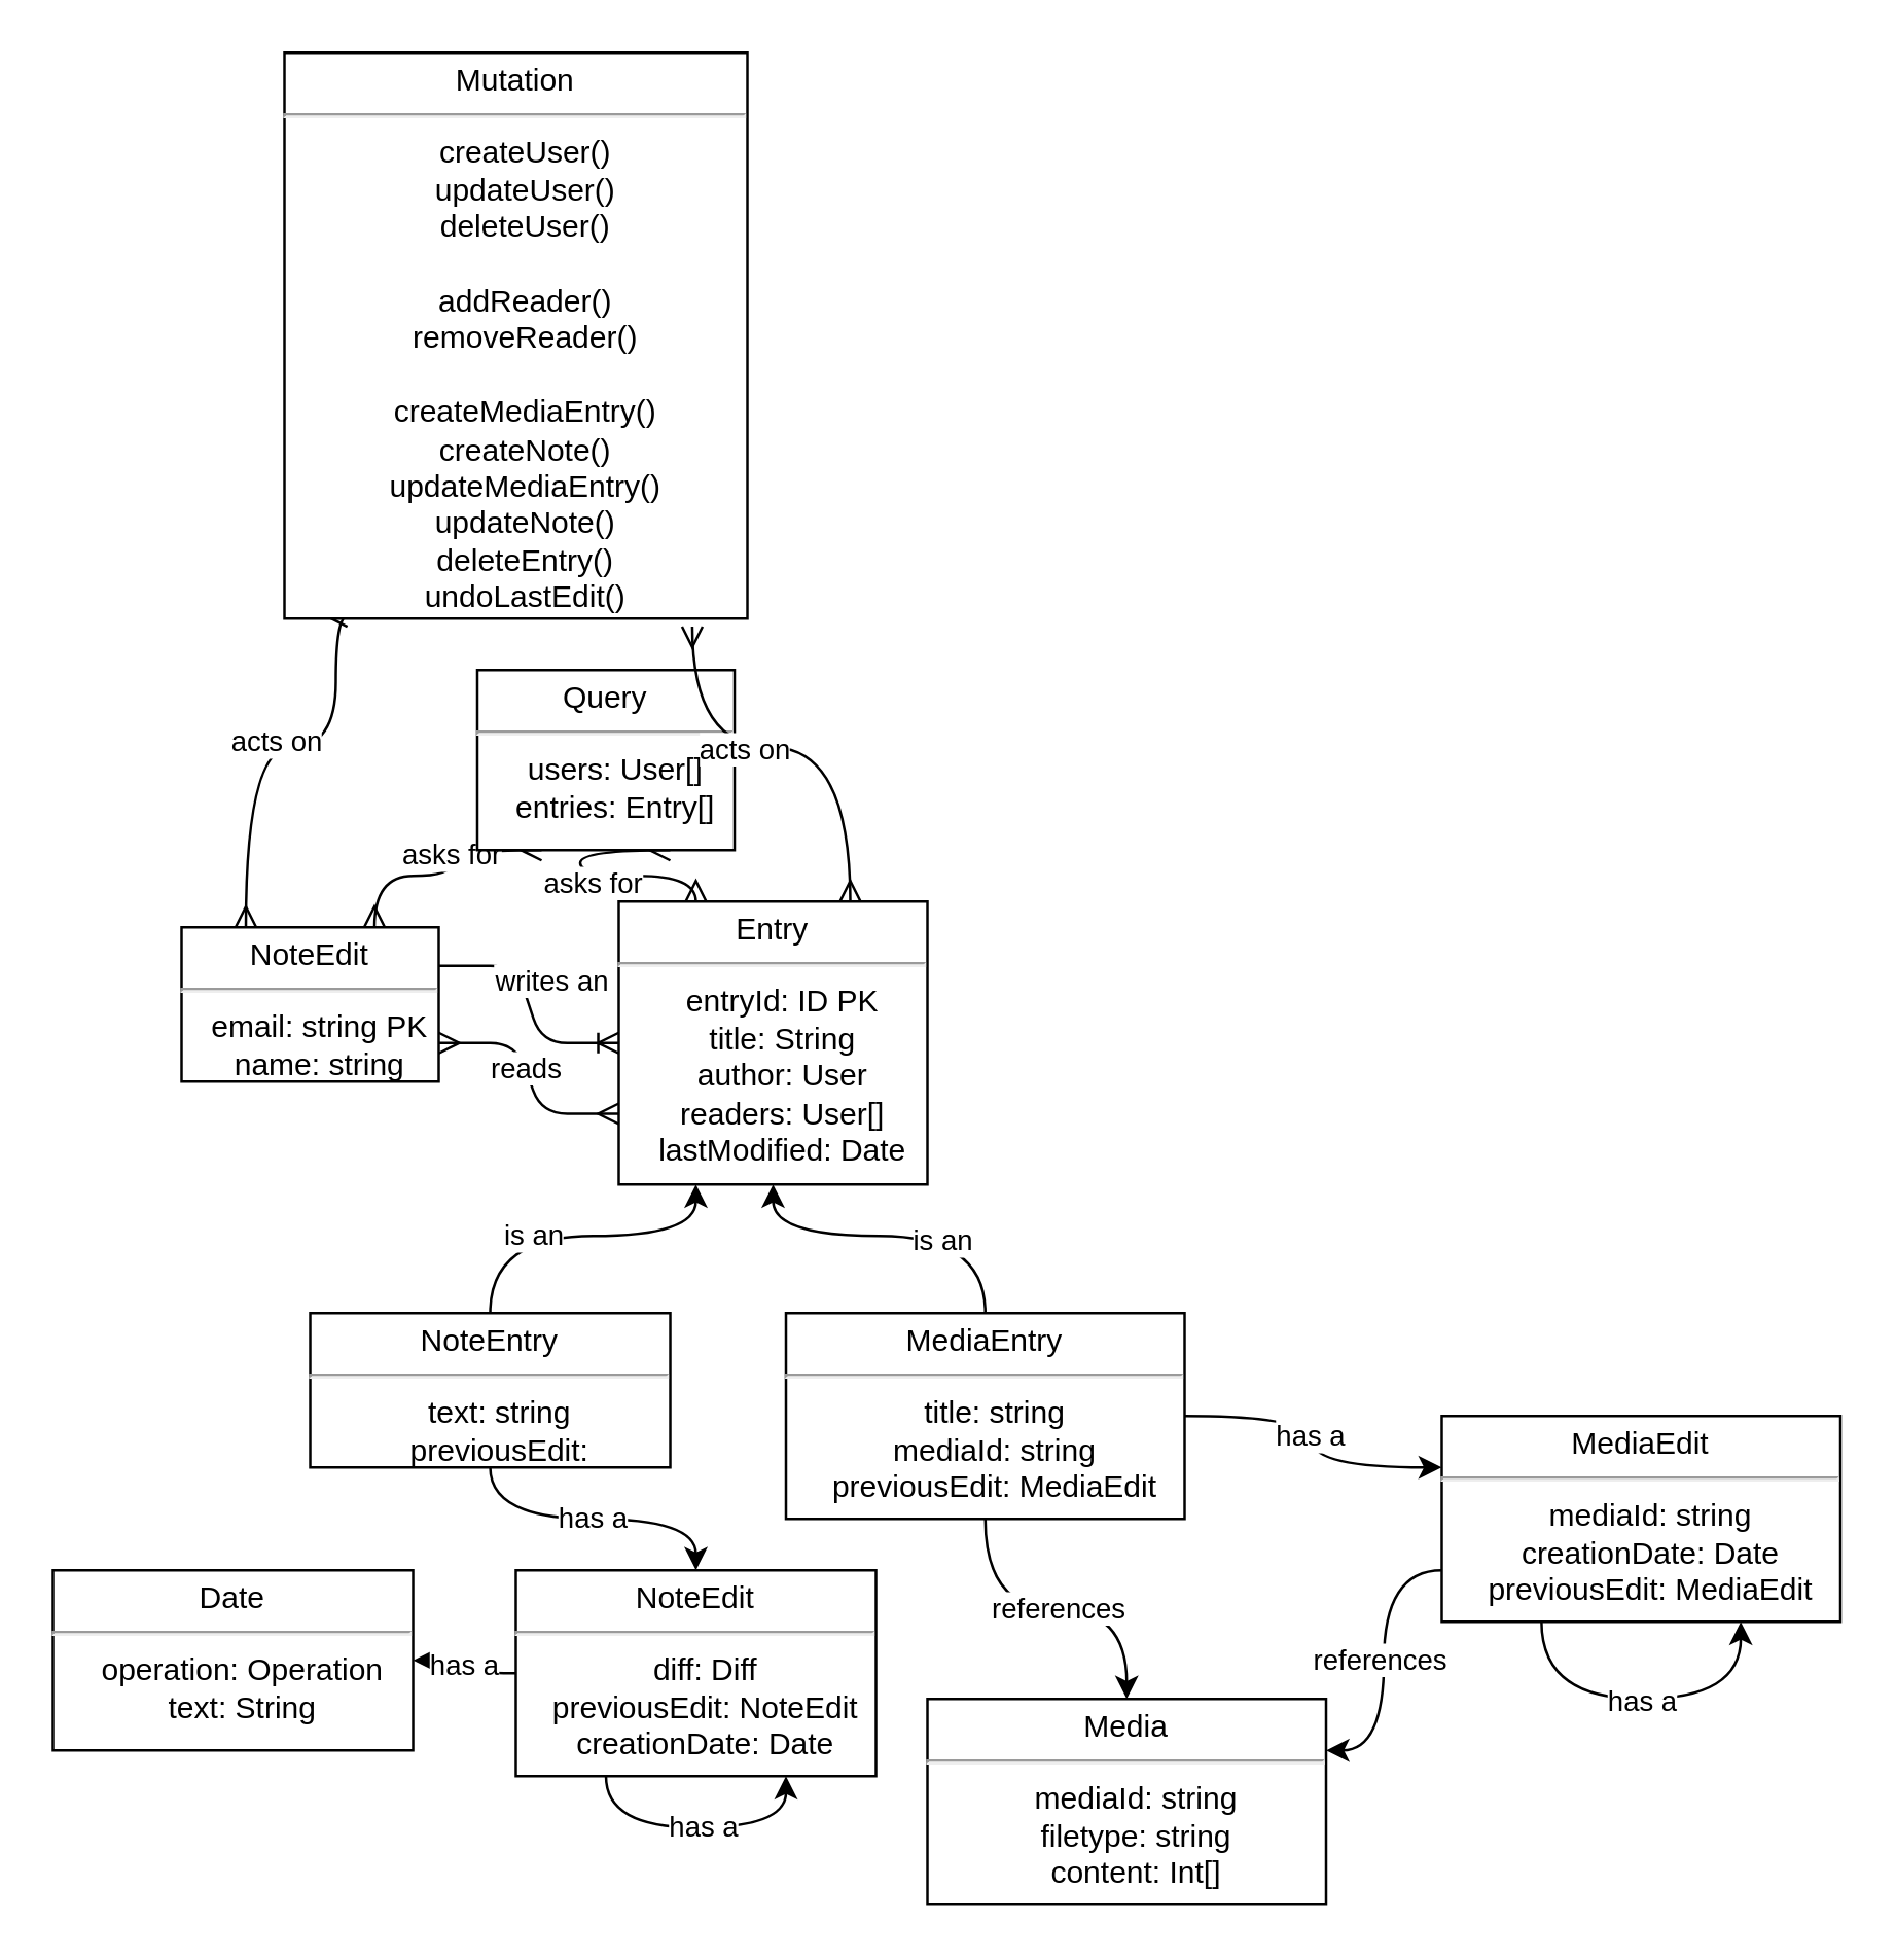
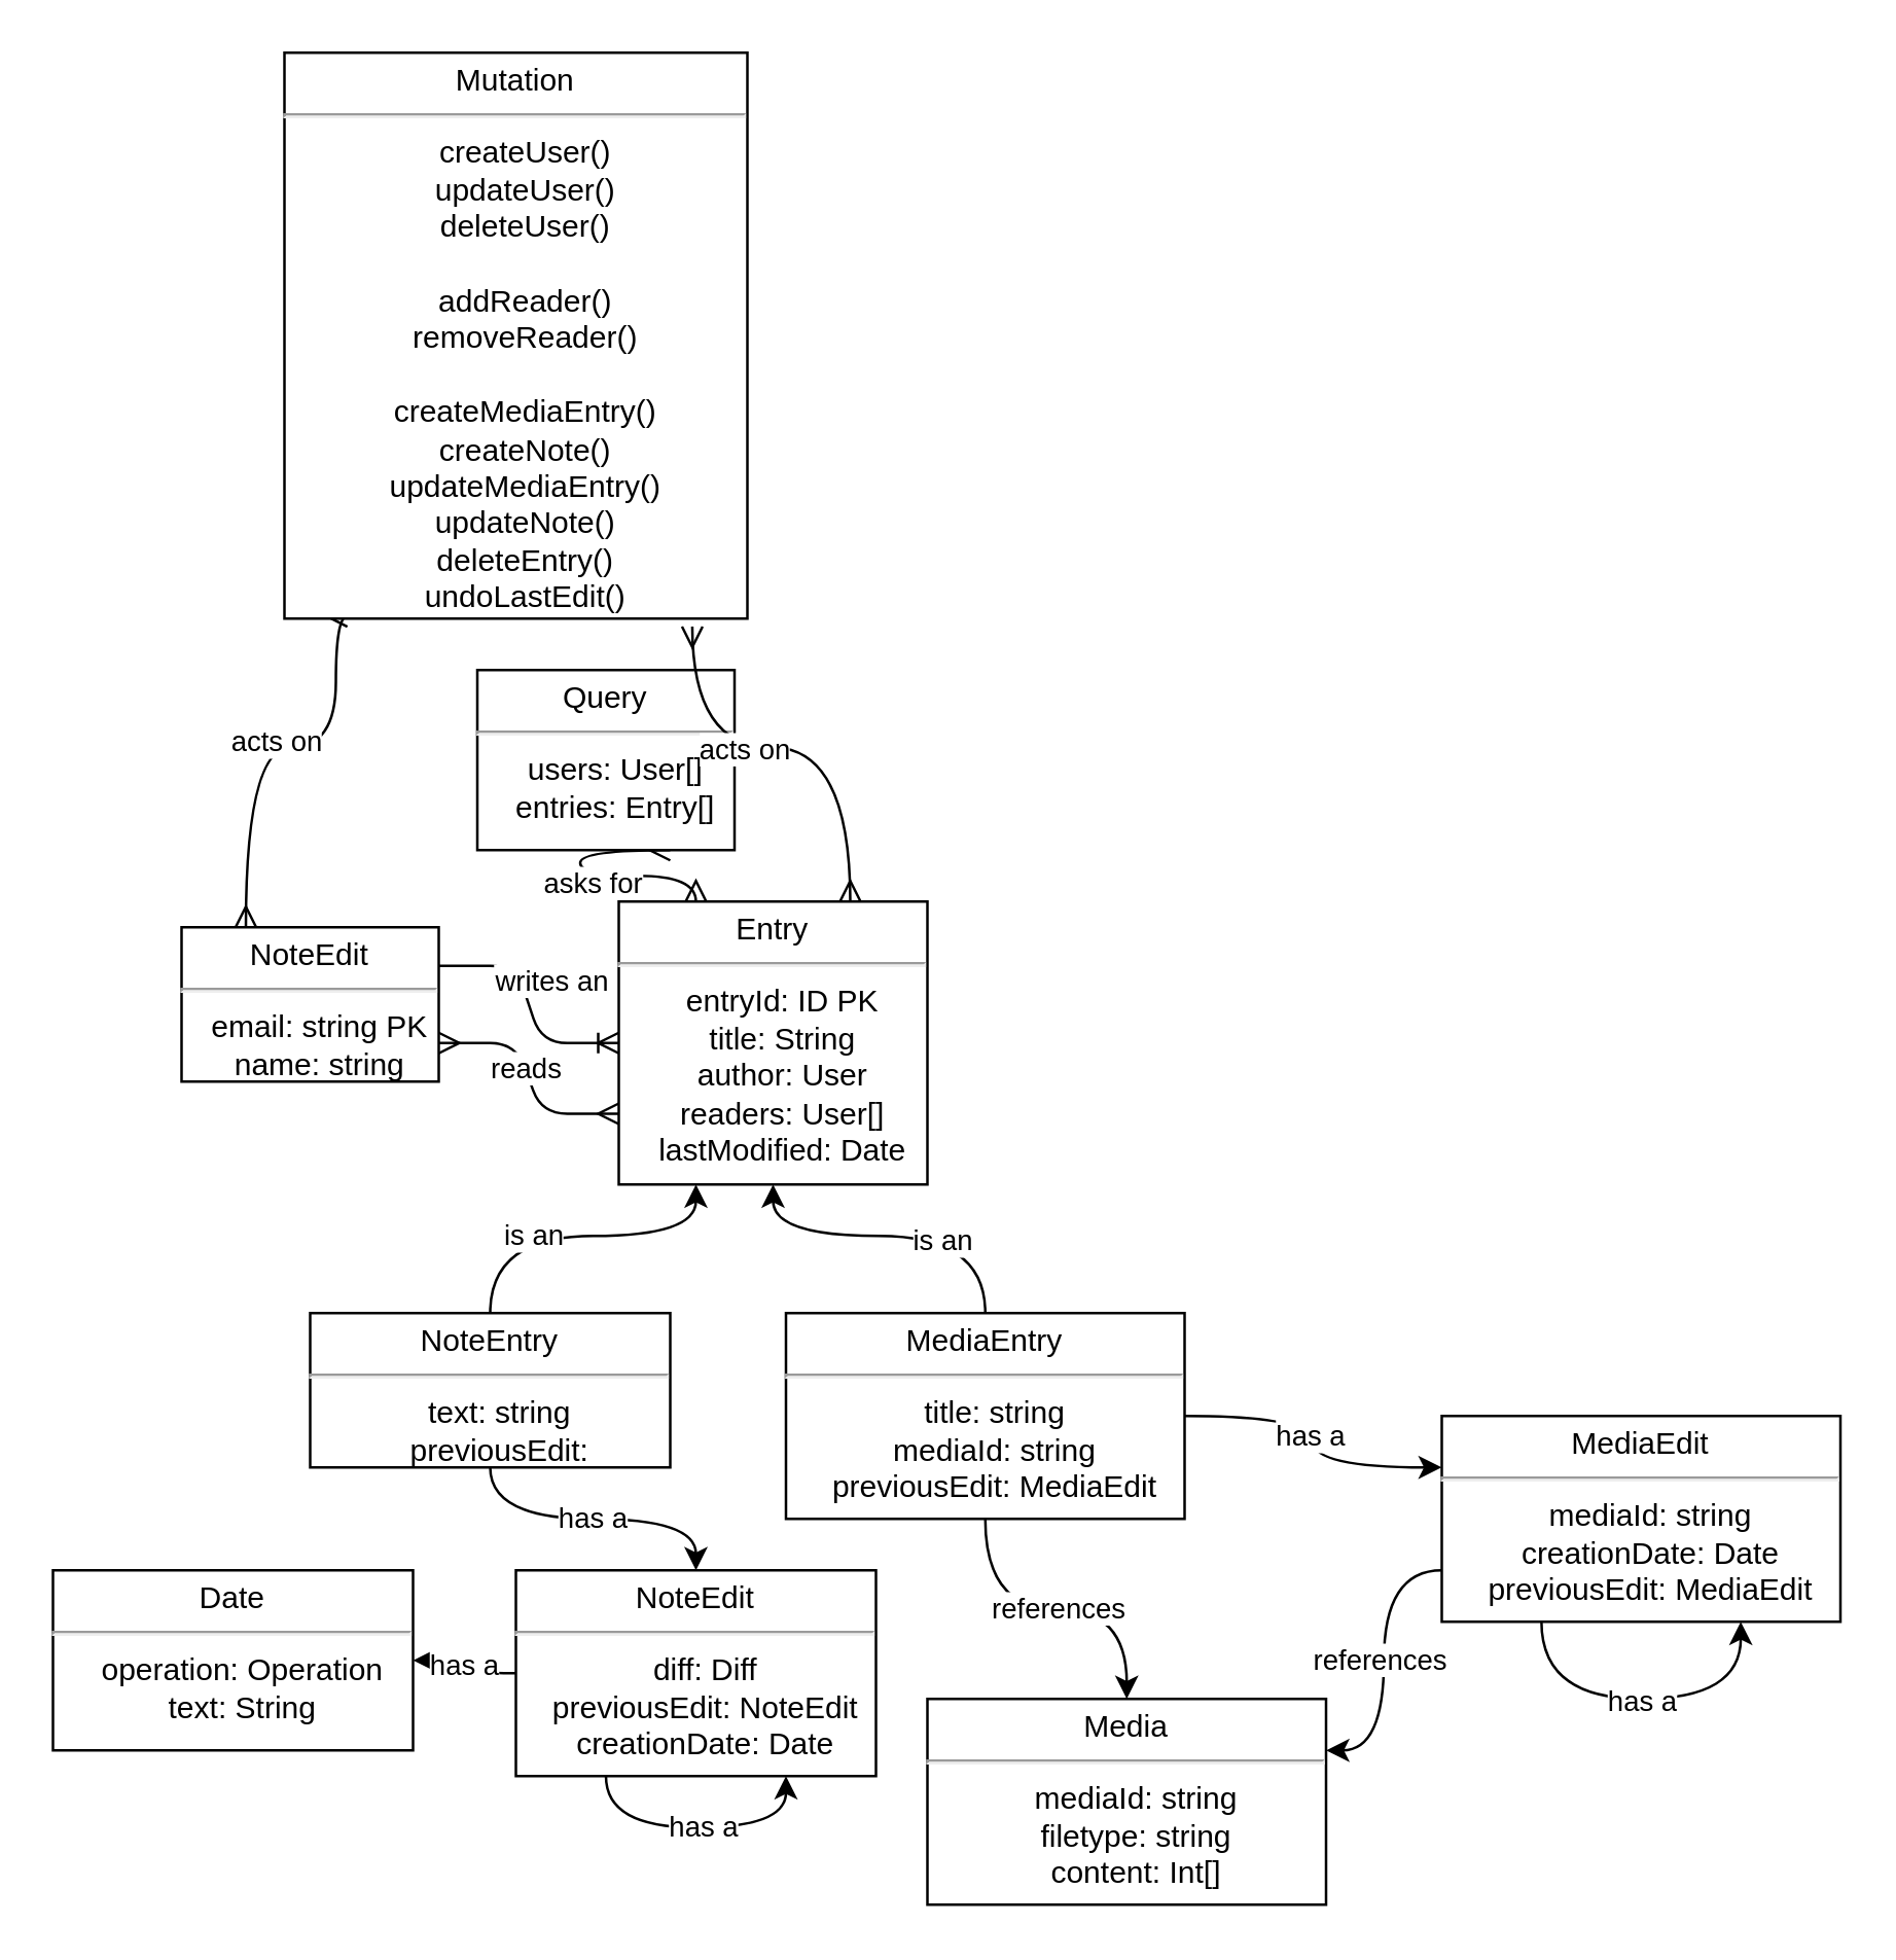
- <mxCell id="23" style="edgeStyle=orthogonalEdgeStyle;curved=1;rounded=0;orthogonalLoop=1;jettySize=auto;html=1;entryX=0.75;entryY=0;entryDx=0;entryDy=0;endArrow=ERmany;endFill=0;startArrow=ERmany;startFill=0;exitX=0.25;exitY=1;exitDx=0;exitDy=0;" parent="1" source="27" target="2" edge="1"><mxGeometry relative="1" as="geometry"><mxPoint x="175" y="340" as="sourcePoint" /><Array as="points"><mxPoint x="175" y="340" /><mxPoint x="145" y="340" /></Array></mxGeometry></mxCell>
- <mxCell id="24" value="asks for" style="edgeLabel;html=1;align=center;verticalAlign=middle;resizable=0;points=[];" parent="23" vertex="1" connectable="0"><mxGeometry x="-0.251" y="-1" relative="1" as="geometry"><mxPoint as="offset" /></mxGeometry></mxCell>
